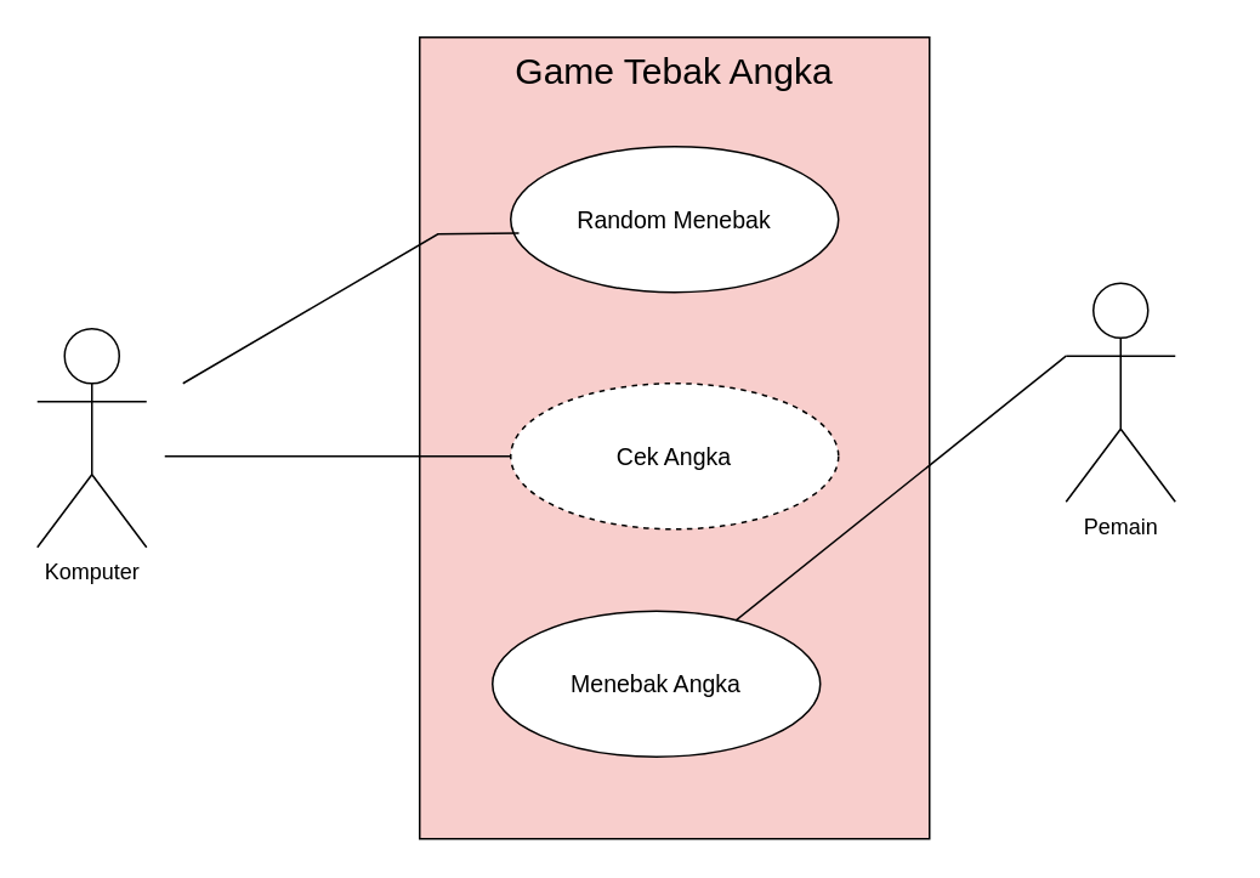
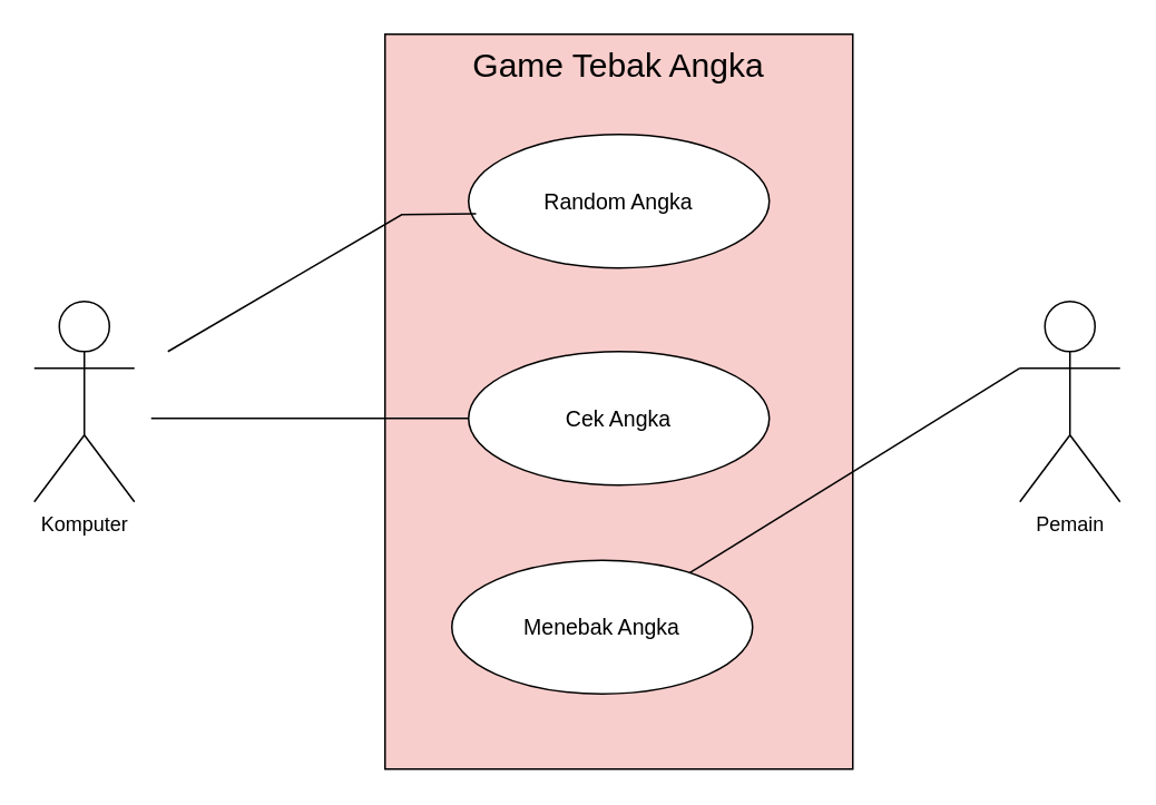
- <mxCell id="3" value="Random Menebak" style="ellipse;whiteSpace=wrap;html=1;fontSize=13;" vertex="1" parent="1"><mxGeometry x="280" y="80" width="180" height="80" as="geometry" /></mxCell>
+ <mxCell id="3" value="Random Angka" style="ellipse;whiteSpace=wrap;html=1;fontSize=13;" vertex="1" parent="1"><mxGeometry x="280" y="80" width="180" height="80" as="geometry" /></mxCell>
- <mxCell id="7" value="Pemain" style="shape=umlActor;verticalLabelPosition=bottom;verticalAlign=top;html=1;outlineConnect=0;" vertex="1" parent="1"><mxGeometry x="585" y="155" width="60" height="120" as="geometry" /></mxCell>
+ <mxCell id="7" value="Pemain" style="shape=umlActor;verticalLabelPosition=bottom;verticalAlign=top;html=1;outlineConnect=0;" vertex="1" parent="1"><mxGeometry x="610" y="180" width="60" height="120" as="geometry" /></mxCell>
- <mxCell id="4" value="Cek Angka" style="ellipse;whiteSpace=wrap;html=1;fontSize=13;dashed=1;" vertex="1" parent="1"><mxGeometry x="280" y="210" width="180" height="80" as="geometry" /></mxCell>
+ <mxCell id="4" value="Cek Angka" style="ellipse;whiteSpace=wrap;html=1;fontSize=13;" vertex="1" parent="1"><mxGeometry x="280" y="210" width="180" height="80" as="geometry" /></mxCell>
